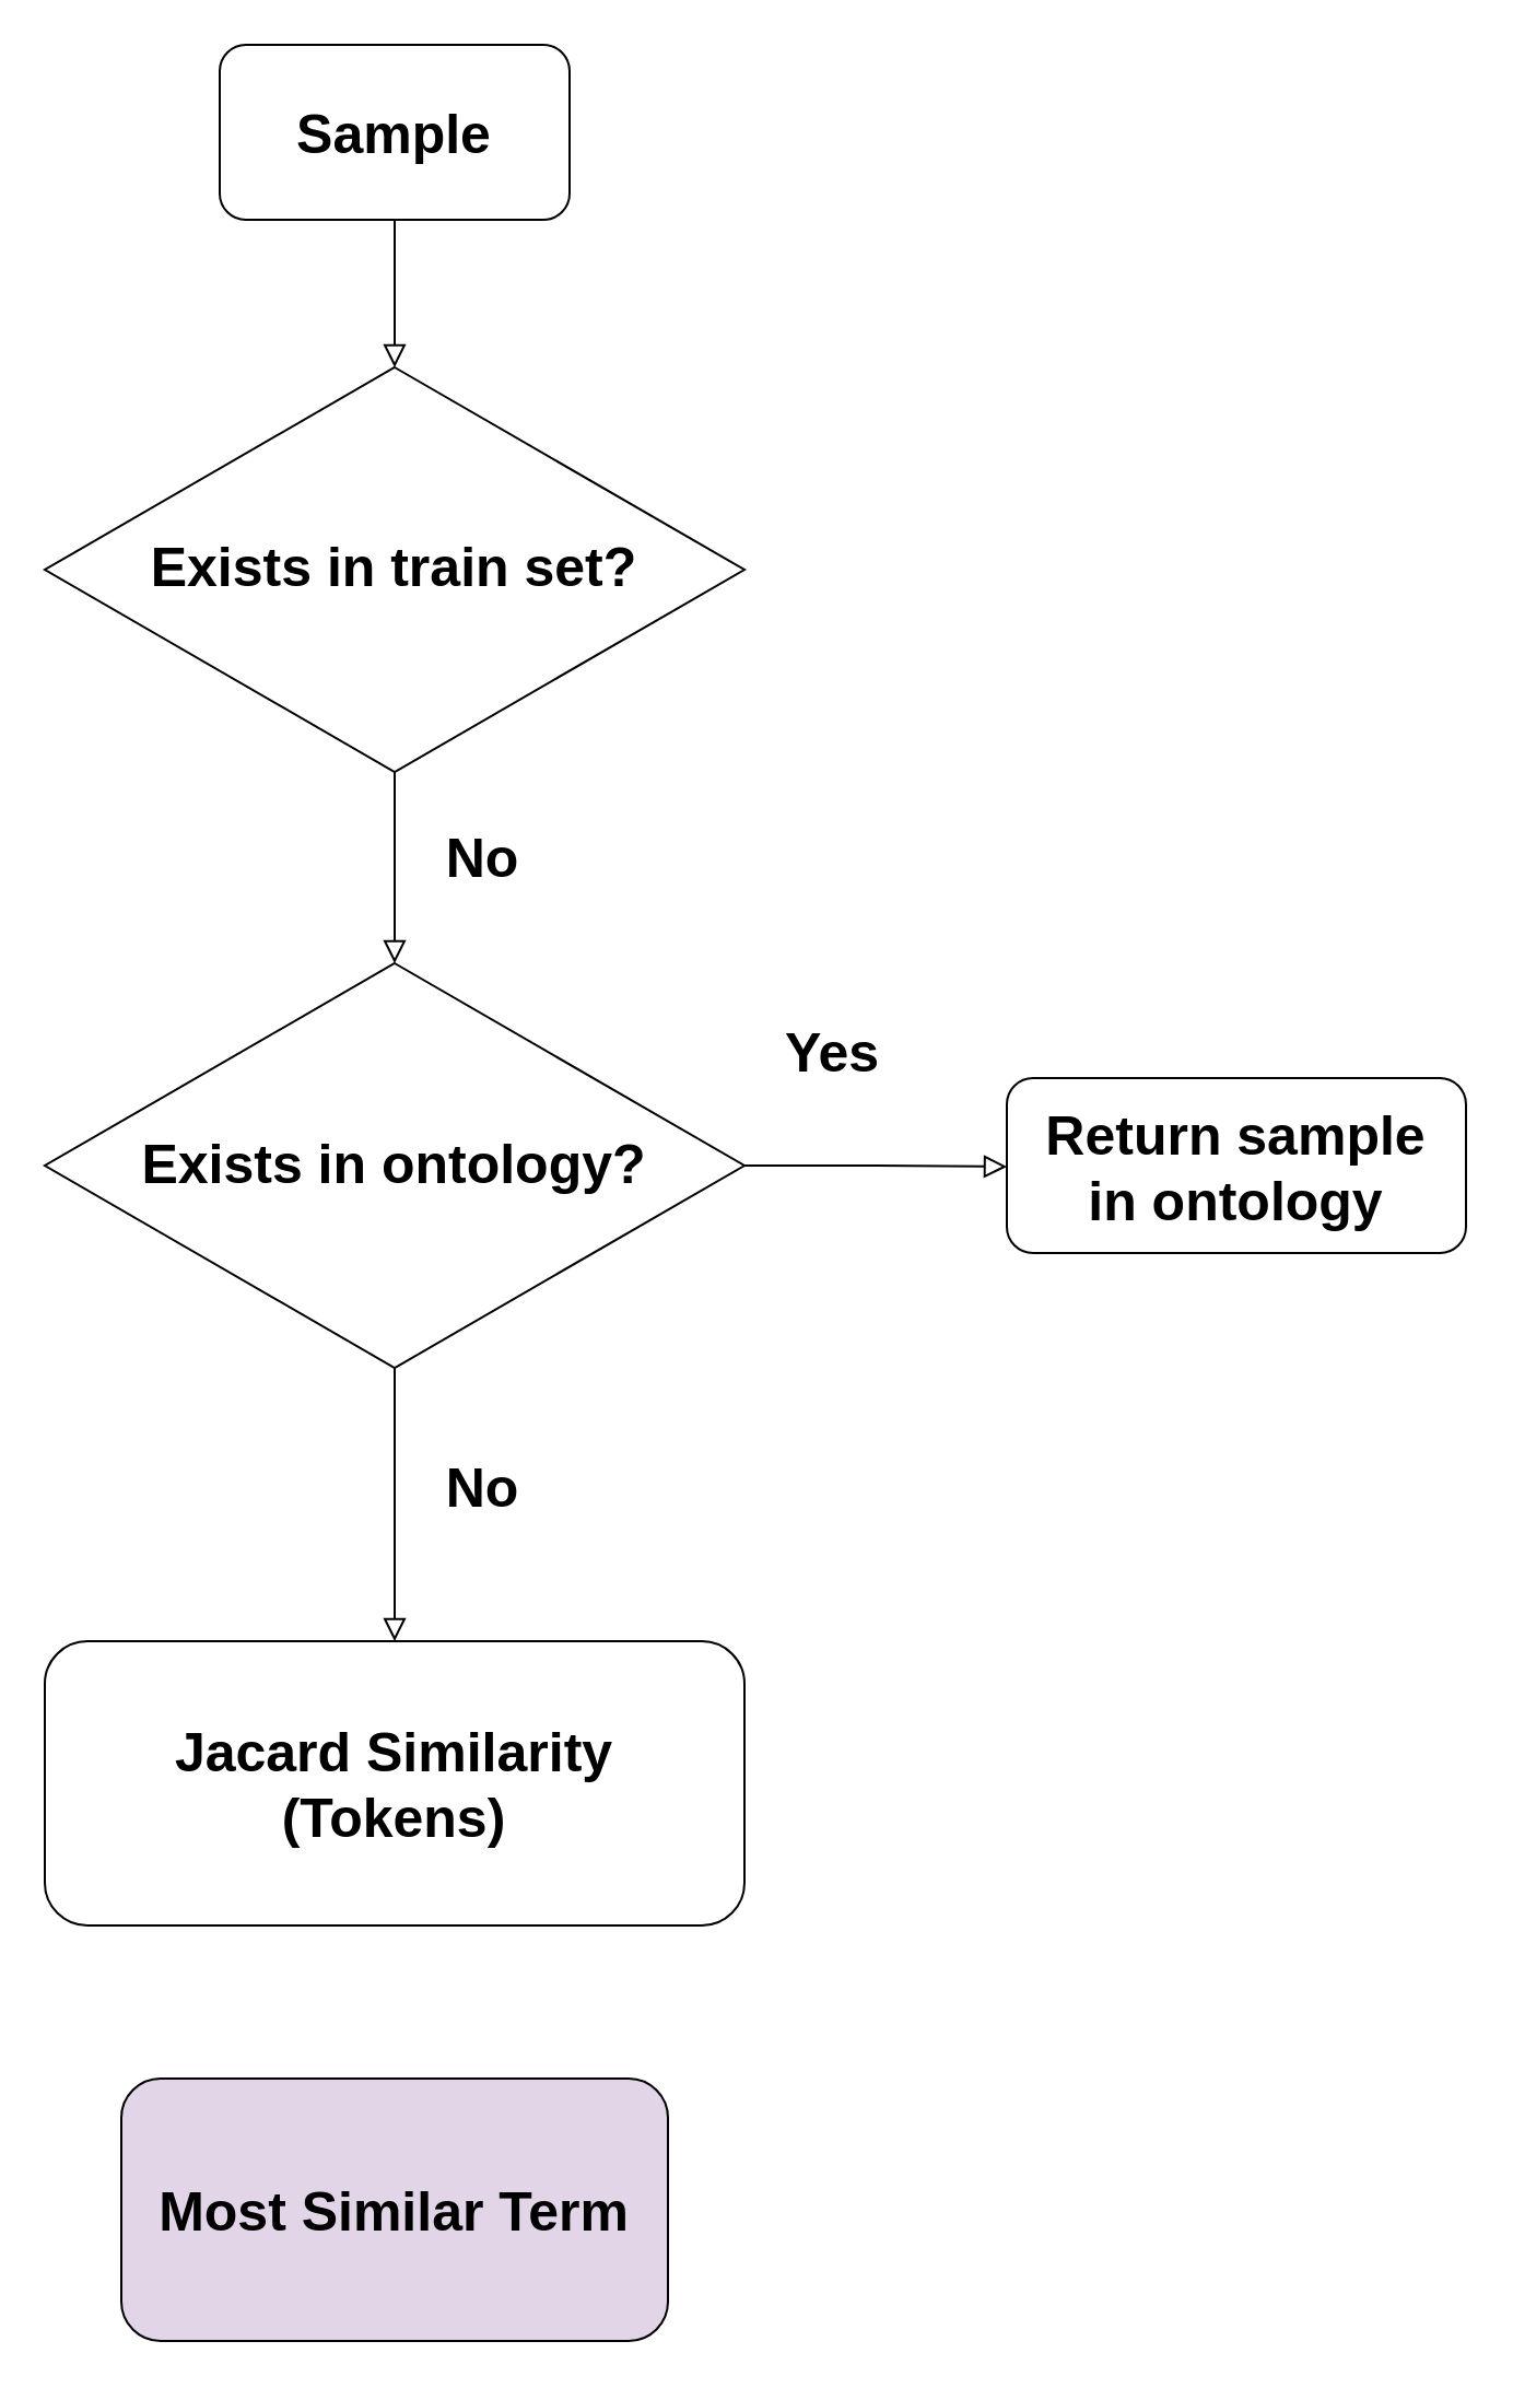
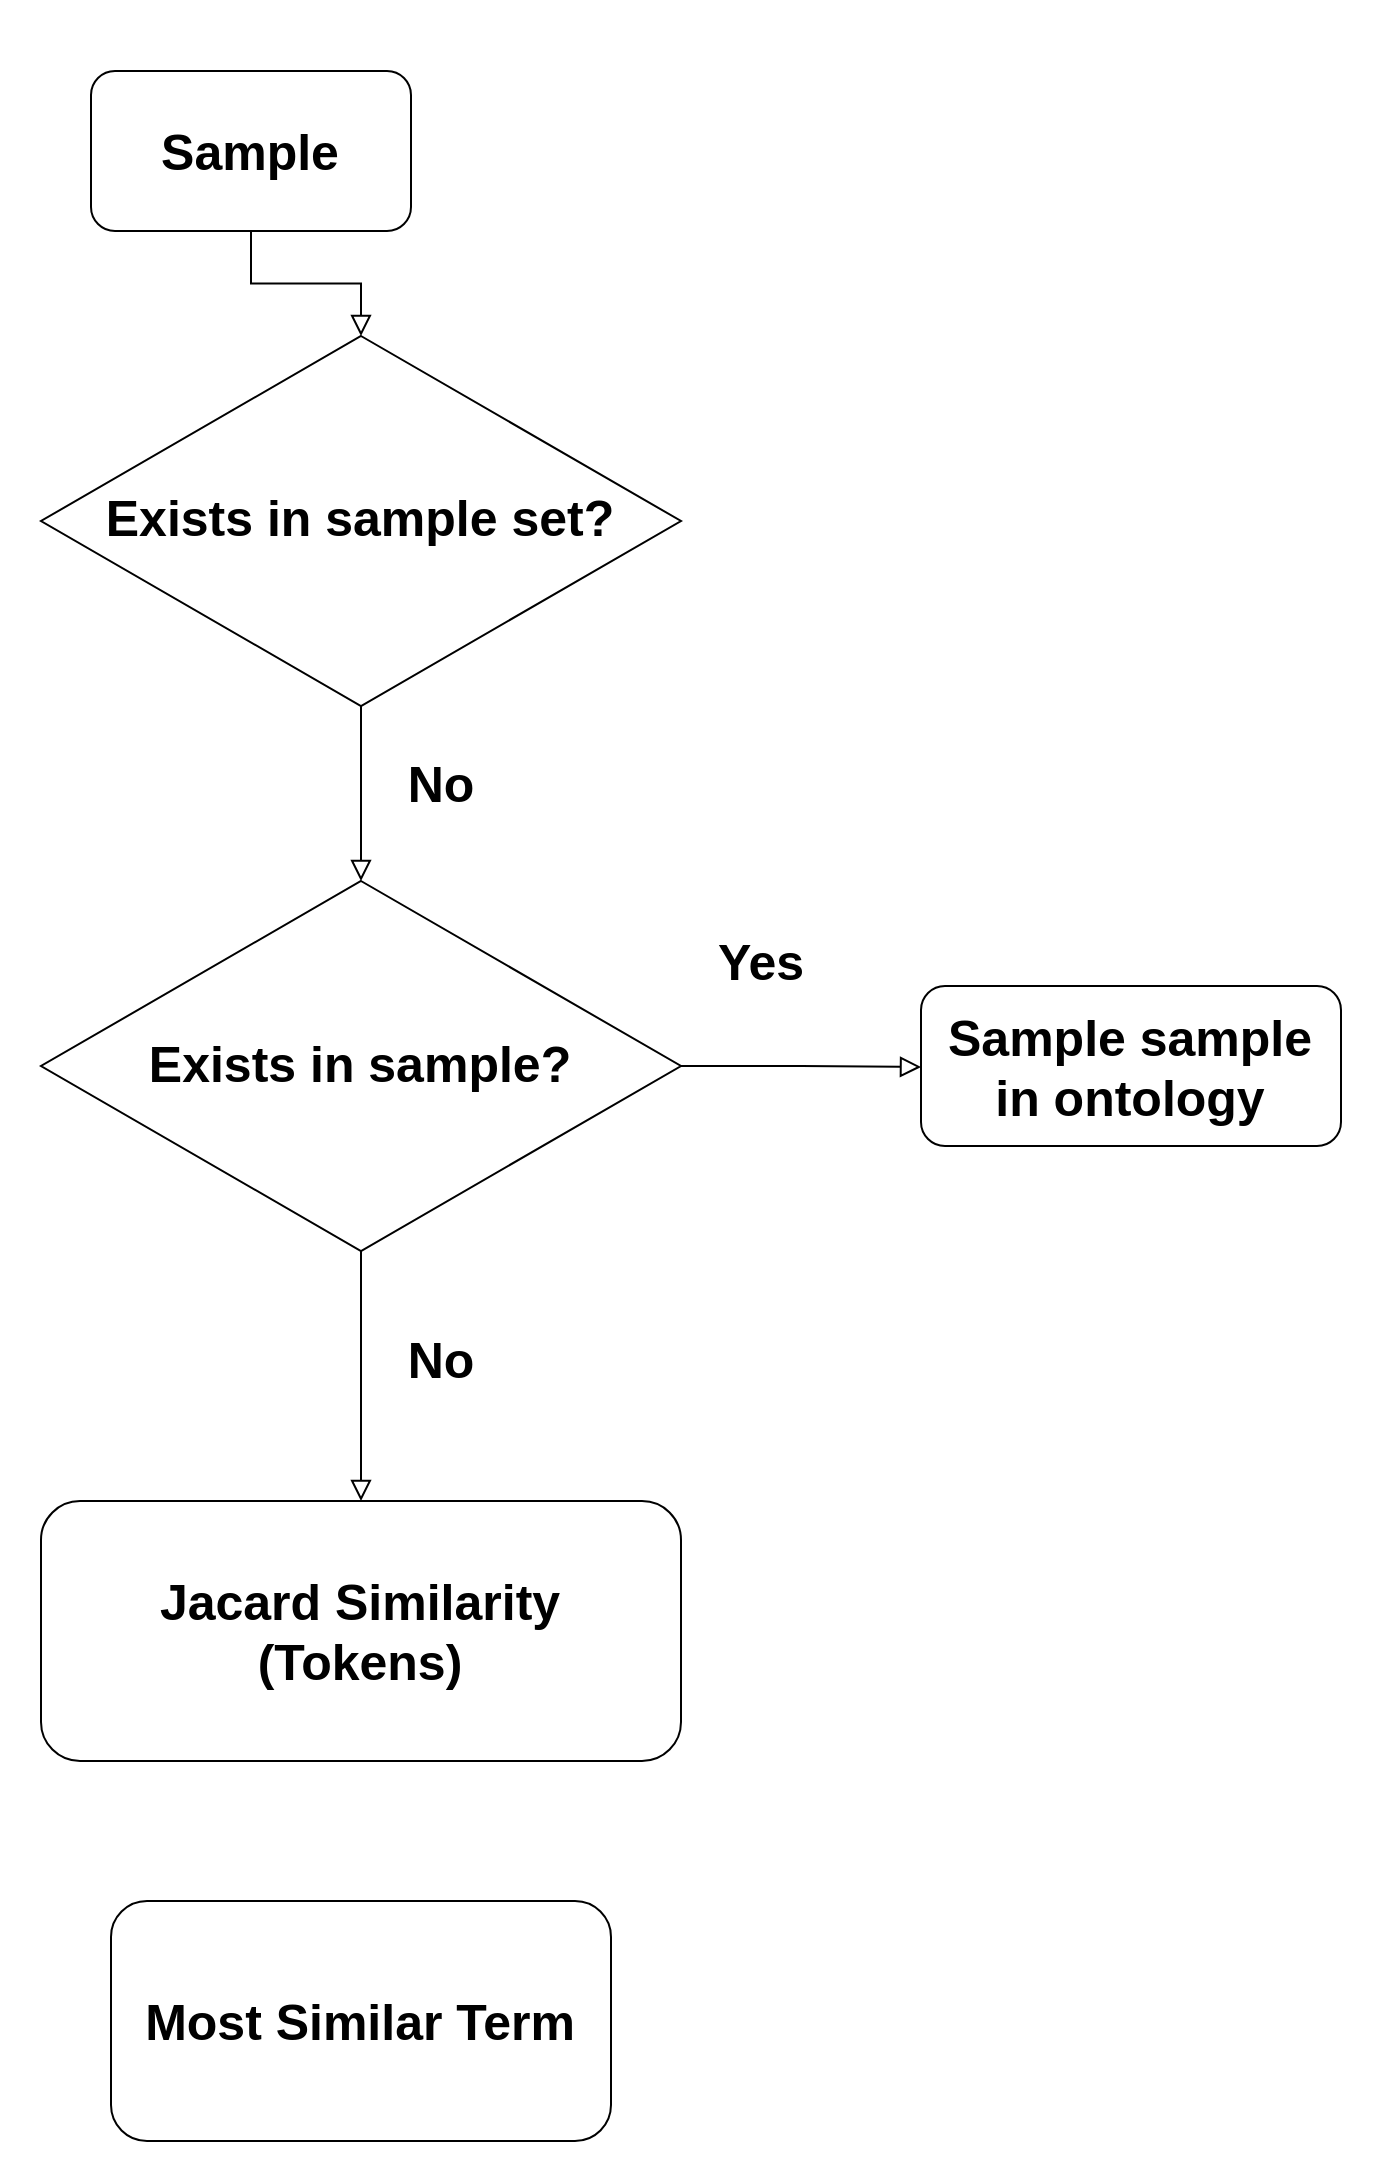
- <mxCell id="3" value="&lt;font style=&quot;font-size: 25px&quot;&gt;Sample&lt;/font&gt;" style="rounded=1;whiteSpace=wrap;html=1;fontSize=12;glass=0;strokeWidth=1;shadow=0;fontStyle=1" parent="1" vertex="1"><mxGeometry x="100" y="20" width="160" height="80" as="geometry" /></mxCell>
+ <mxCell id="3" value="&lt;font style=&quot;font-size: 25px&quot;&gt;Sample&lt;/font&gt;" style="rounded=1;whiteSpace=wrap;html=1;fontSize=12;glass=0;strokeWidth=1;shadow=0;fontStyle=1" parent="1" vertex="1"><mxGeometry x="45" y="35" width="160" height="80" as="geometry" /></mxCell>
- <mxCell id="5" value="&lt;font style=&quot;font-size: 25px&quot;&gt;&lt;b&gt;Exists in train set?&lt;/b&gt;&lt;/font&gt;" style="rhombus;whiteSpace=wrap;html=1;shadow=0;fontFamily=Helvetica;fontSize=12;align=center;strokeWidth=1;spacing=6;spacingTop=-4;" parent="1" vertex="1"><mxGeometry x="20" y="167.5" width="320" height="185" as="geometry" /></mxCell>
+ <mxCell id="5" value="&lt;font style=&quot;font-size: 25px&quot;&gt;&lt;b&gt;Exists in sample set?&lt;/b&gt;&lt;/font&gt;" style="rhombus;whiteSpace=wrap;html=1;shadow=0;fontFamily=Helvetica;fontSize=12;align=center;strokeWidth=1;spacing=6;spacingTop=-4;" parent="1" vertex="1"><mxGeometry x="20" y="167.5" width="320" height="185" as="geometry" /></mxCell>
- <mxCell id="7" value="&lt;font style=&quot;font-size: 25px&quot;&gt;&lt;b&gt;Exists in ontology?&lt;/b&gt;&lt;/font&gt;" style="rhombus;whiteSpace=wrap;html=1;shadow=0;fontFamily=Helvetica;fontSize=12;align=center;strokeWidth=1;spacing=6;spacingTop=-4;" parent="1" vertex="1"><mxGeometry x="20" y="440" width="320" height="185" as="geometry" /></mxCell>
+ <mxCell id="7" value="&lt;font style=&quot;font-size: 25px&quot;&gt;&lt;b&gt;Exists in sample?&lt;/b&gt;&lt;/font&gt;" style="rhombus;whiteSpace=wrap;html=1;shadow=0;fontFamily=Helvetica;fontSize=12;align=center;strokeWidth=1;spacing=6;spacingTop=-4;" parent="1" vertex="1"><mxGeometry x="20" y="440" width="320" height="185" as="geometry" /></mxCell>
- <mxCell id="9" value="Return sample &lt;br&gt;in ontology" style="rounded=1;whiteSpace=wrap;html=1;fontSize=25;glass=0;strokeWidth=1;shadow=0;fontStyle=1" parent="1" vertex="1"><mxGeometry x="460" y="492.5" width="210" height="80" as="geometry" /></mxCell>
+ <mxCell id="9" value="Sample sample &lt;br&gt;in ontology" style="rounded=1;whiteSpace=wrap;html=1;fontSize=25;glass=0;strokeWidth=1;shadow=0;fontStyle=1" parent="1" vertex="1"><mxGeometry x="460" y="492.5" width="210" height="80" as="geometry" /></mxCell>
- <mxCell id="6" value="Most Similar Term" style="rounded=1;whiteSpace=wrap;html=1;fontSize=25;glass=0;strokeWidth=1;shadow=0;fontStyle=1;fillColor=#e1d5e7;" parent="1" vertex="1"><mxGeometry x="55" y="950" width="250" height="120" as="geometry" /></mxCell>
+ <mxCell id="6" value="Most Similar Term" style="rounded=1;whiteSpace=wrap;html=1;fontSize=25;glass=0;strokeWidth=1;shadow=0;fontStyle=1" parent="1" vertex="1"><mxGeometry x="55" y="950" width="250" height="120" as="geometry" /></mxCell>
